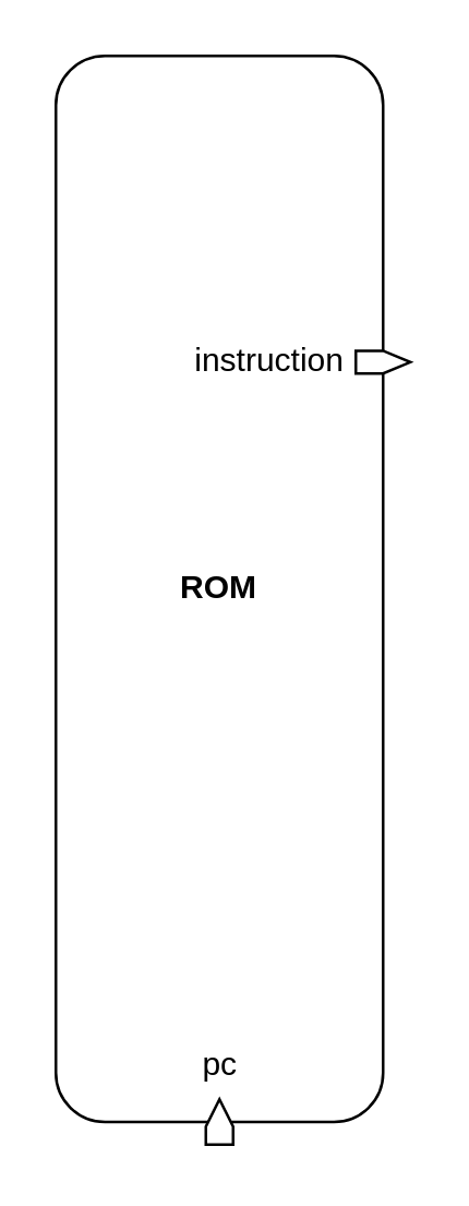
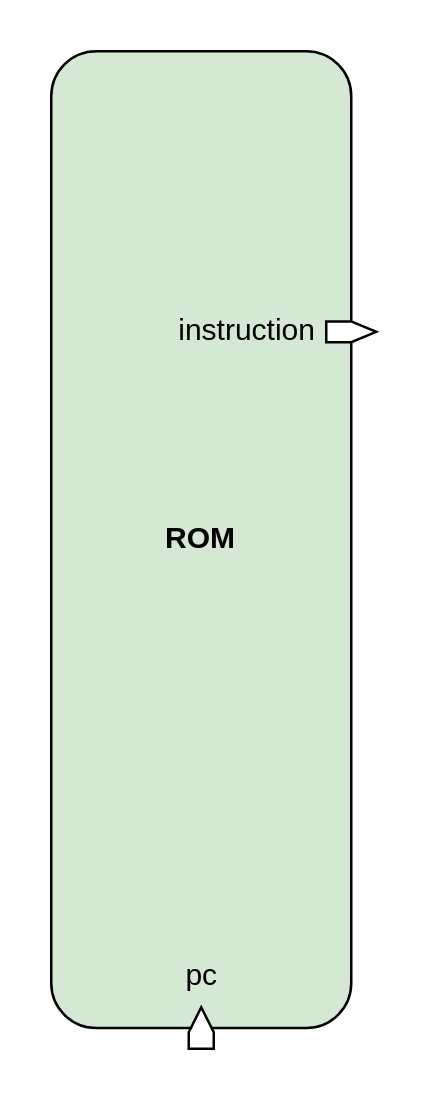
- <mxCell id="2" value="&lt;b&gt;ROM&lt;/b&gt;" style="rounded=1;whiteSpace=wrap;html=1;" vertex="1" parent="1"><mxGeometry x="20" y="20" width="120" height="390.723" as="geometry" /></mxCell>
+ <mxCell id="2" value="&lt;b&gt;ROM&lt;/b&gt;" style="rounded=1;whiteSpace=wrap;html=1;fillColor=#d5e8d4;" vertex="1" parent="1"><mxGeometry x="20" y="20" width="120" height="390.723" as="geometry" /></mxCell>
